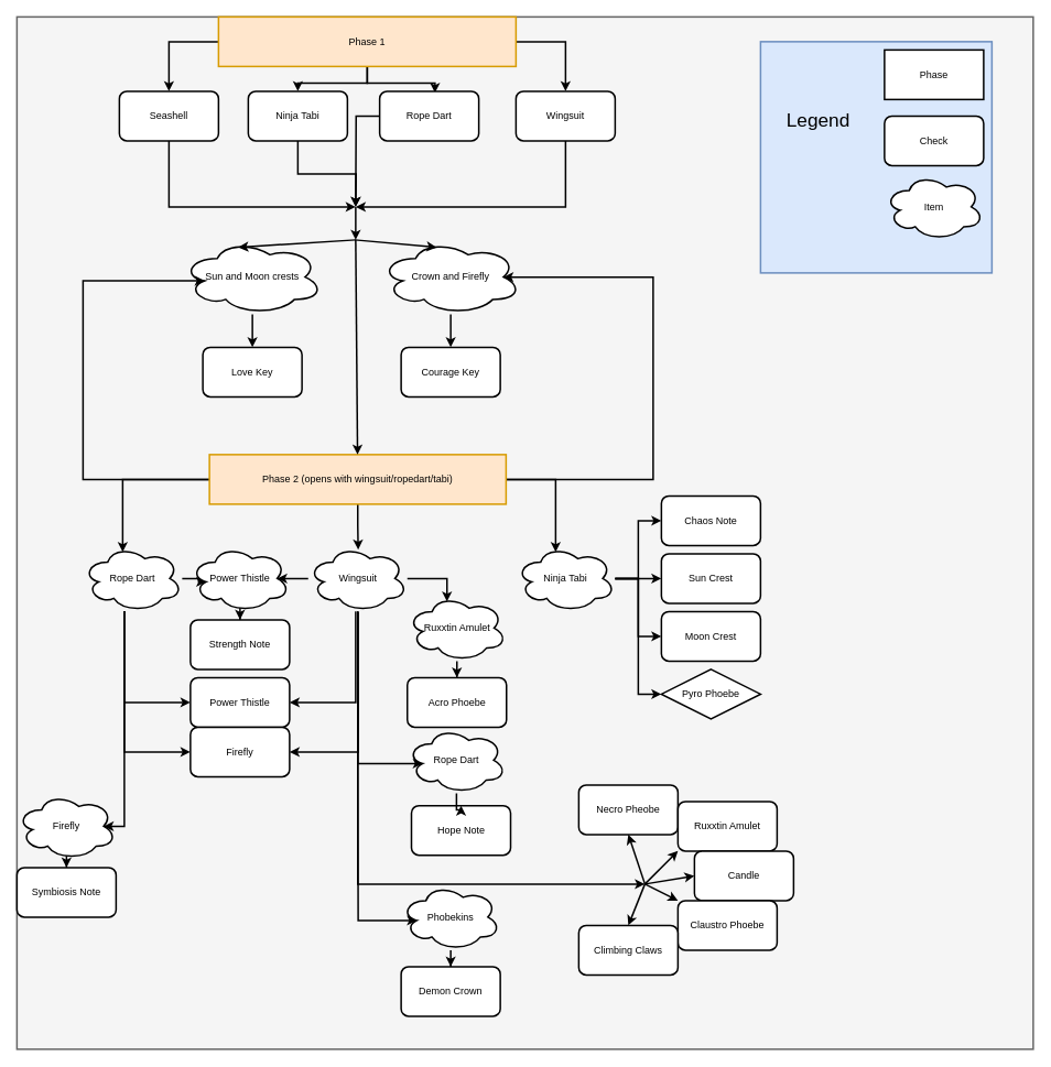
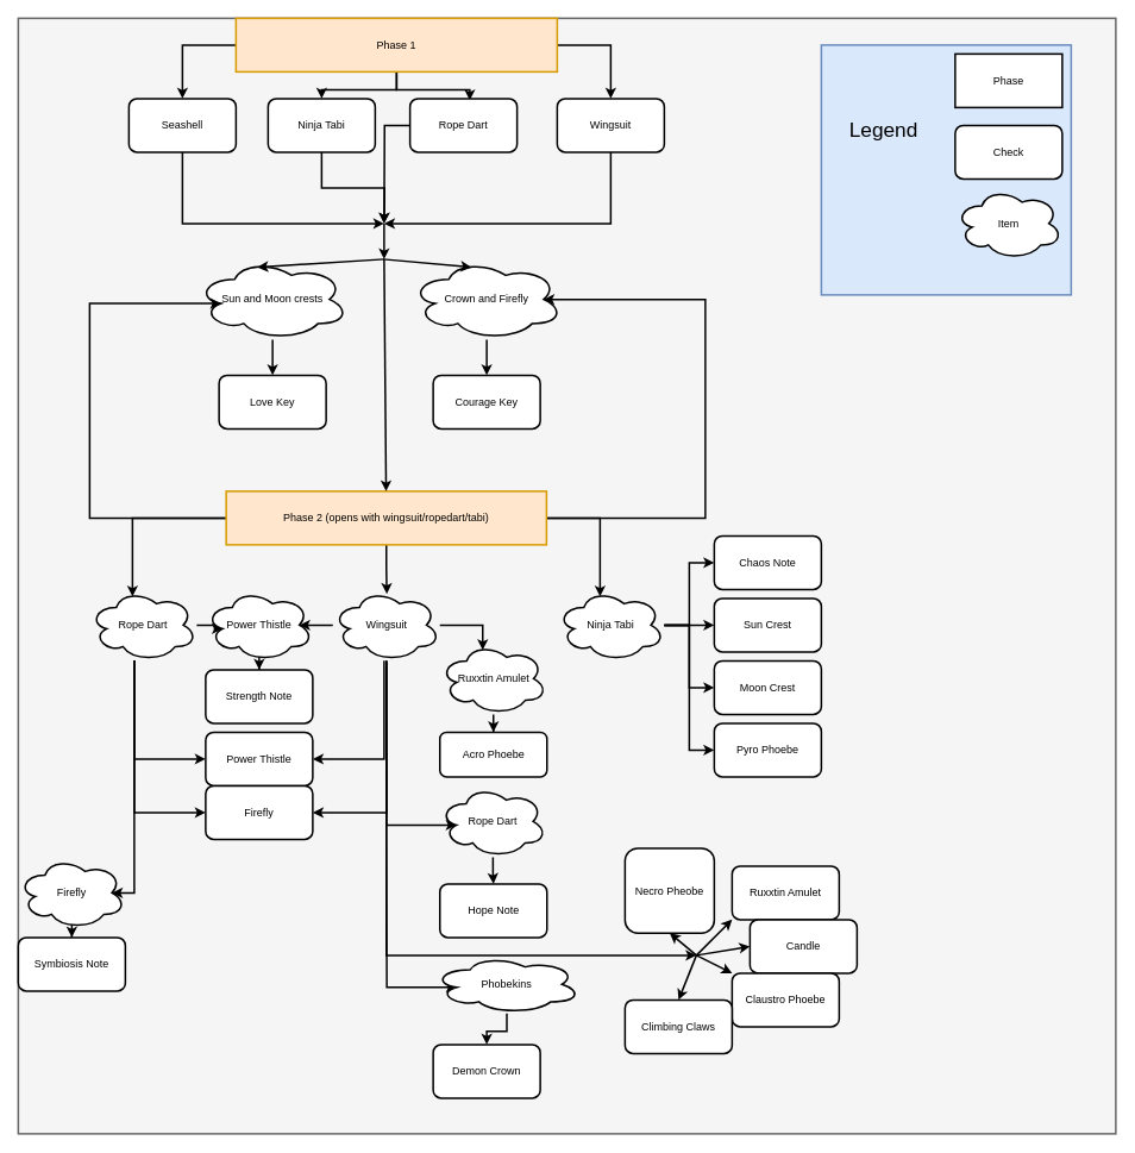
- <mxCell id="67" value="Pyro Phoebe" style="rhombus;whiteSpace=wrap;html=1;strokeWidth=2;" parent="1" vertex="1"><mxGeometry x="800" y="810" width="120" height="60" as="geometry" /></mxCell>
+ <mxCell id="67" value="Pyro Phoebe" style="rounded=1;whiteSpace=wrap;html=1;strokeWidth=2;" parent="1" vertex="1"><mxGeometry x="800" y="810" width="120" height="60" as="geometry" /></mxCell>
- <mxCell id="66" value="Acro Phoebe" style="rounded=1;whiteSpace=wrap;html=1;strokeWidth=2;" parent="1" vertex="1"><mxGeometry x="492.5" y="820" width="120" height="60" as="geometry" /></mxCell>
+ <mxCell id="66" value="Acro Phoebe" style="rounded=1;whiteSpace=wrap;html=1;strokeWidth=2;" parent="1" vertex="1"><mxGeometry x="492.5" y="820" width="120" height="50" as="geometry" /></mxCell>
- <mxCell id="59" value="Necro Pheobe" style="rounded=1;whiteSpace=wrap;html=1;strokeWidth=2;" parent="1" vertex="1"><mxGeometry x="700" y="950" width="120" height="60" as="geometry" /></mxCell>
+ <mxCell id="59" value="Necro Pheobe" style="rounded=1;whiteSpace=wrap;html=1;strokeWidth=2;" parent="1" vertex="1"><mxGeometry x="700" y="950" width="100" height="95" as="geometry" /></mxCell>
- <mxCell id="60" value="Hope Note" style="rounded=1;whiteSpace=wrap;html=1;strokeWidth=2;" parent="1" vertex="1"><mxGeometry x="497.5" y="975" width="120" height="60" as="geometry" /></mxCell>
+ <mxCell id="60" value="Hope Note" style="rounded=1;whiteSpace=wrap;html=1;strokeWidth=2;" parent="1" vertex="1"><mxGeometry x="492.5" y="990" width="120" height="60" as="geometry" /></mxCell>
- <mxCell id="53" value="Phobekins" style="ellipse;shape=cloud;whiteSpace=wrap;html=1;strokeWidth=2;" parent="1" vertex="1"><mxGeometry x="485" y="1070" width="120" height="80" as="geometry" /></mxCell>
+ <mxCell id="53" value="Phobekins" style="ellipse;shape=cloud;whiteSpace=wrap;html=1;strokeWidth=2;" parent="1" vertex="1"><mxGeometry x="485" y="1070" width="165" height="65" as="geometry" /></mxCell>
